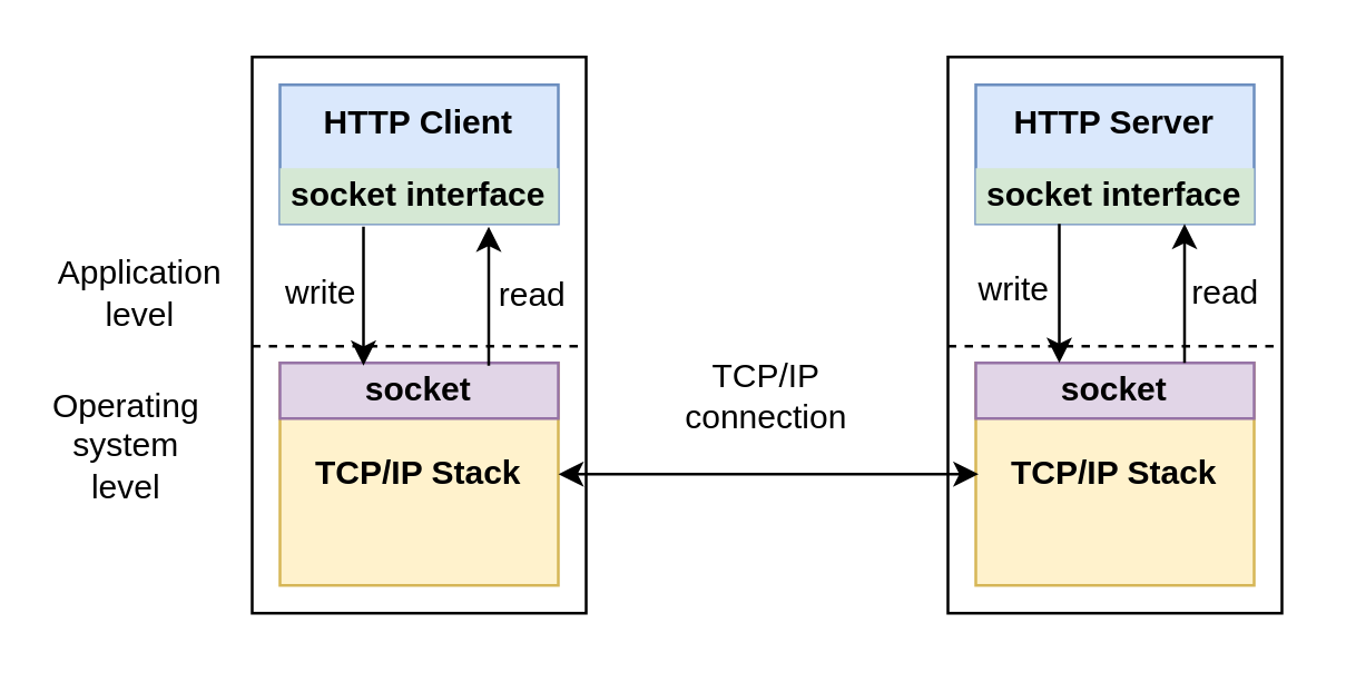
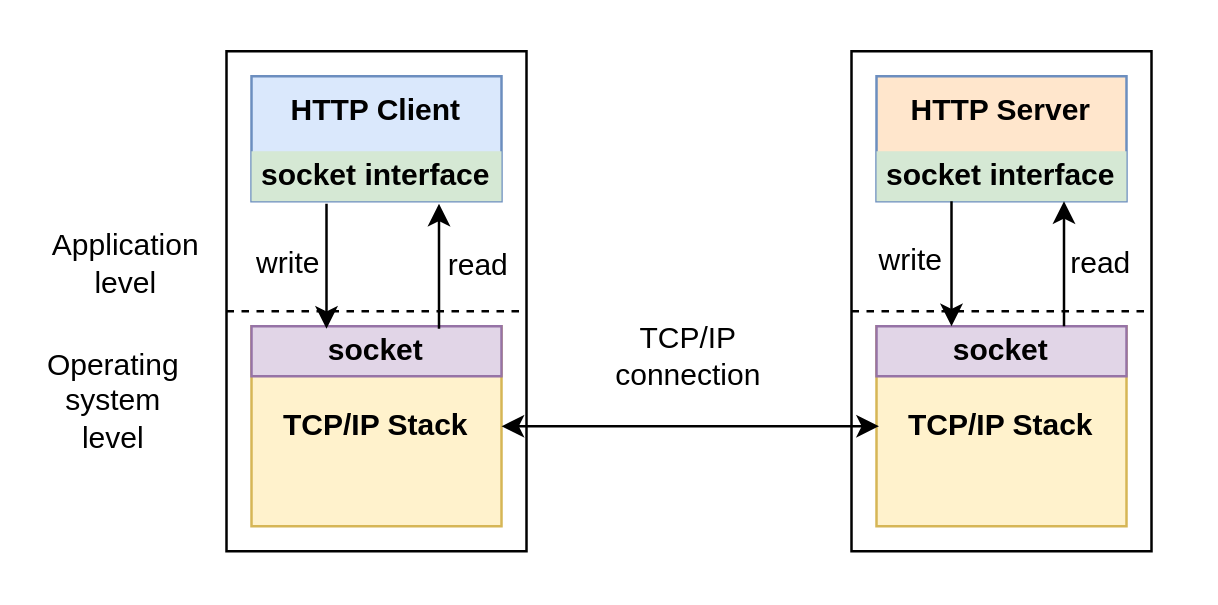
- <mxCell id="5" value="HTTP Server" style="rounded=0;whiteSpace=wrap;html=1;fillColor=#dae8fc;strokeColor=#6c8ebf;fontStyle=1;verticalAlign=top;" vertex="1" parent="1"><mxGeometry x="350" y="30" width="100" height="50" as="geometry" /></mxCell>
+ <mxCell id="5" value="HTTP Server" style="rounded=0;whiteSpace=wrap;html=1;fillColor=#ffe6cc;strokeColor=#6c8ebf;fontStyle=1;verticalAlign=top;" vertex="1" parent="1"><mxGeometry x="350" y="30" width="100" height="50" as="geometry" /></mxCell>
